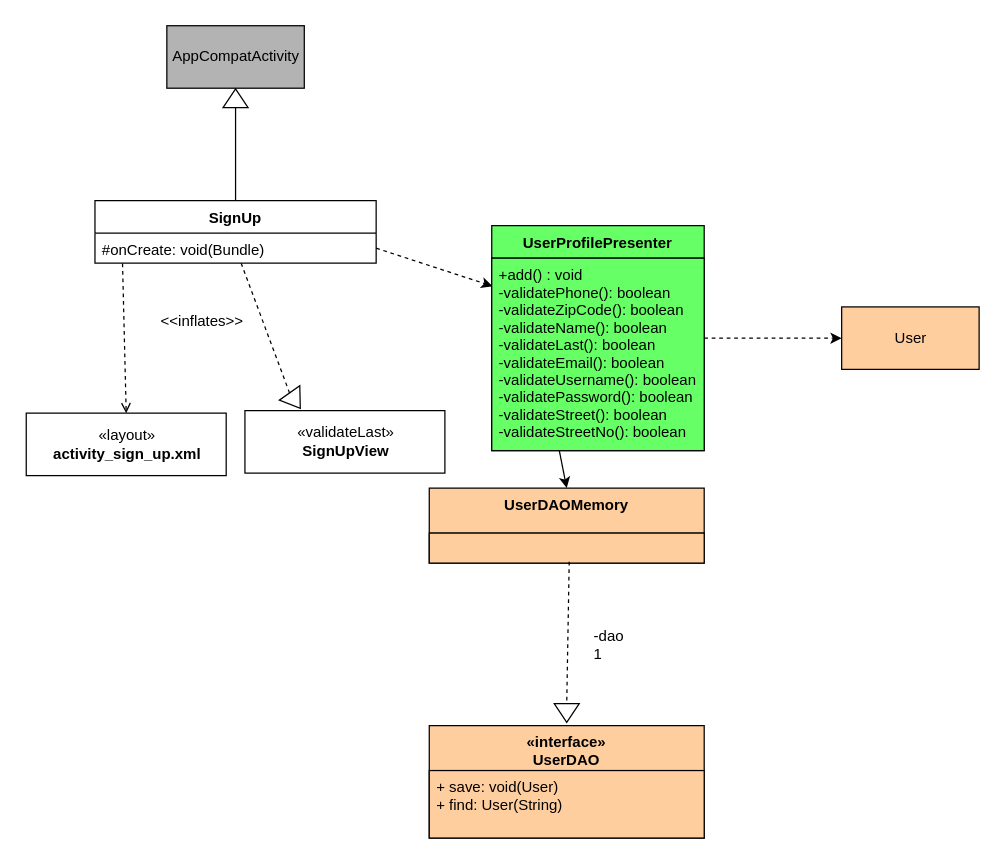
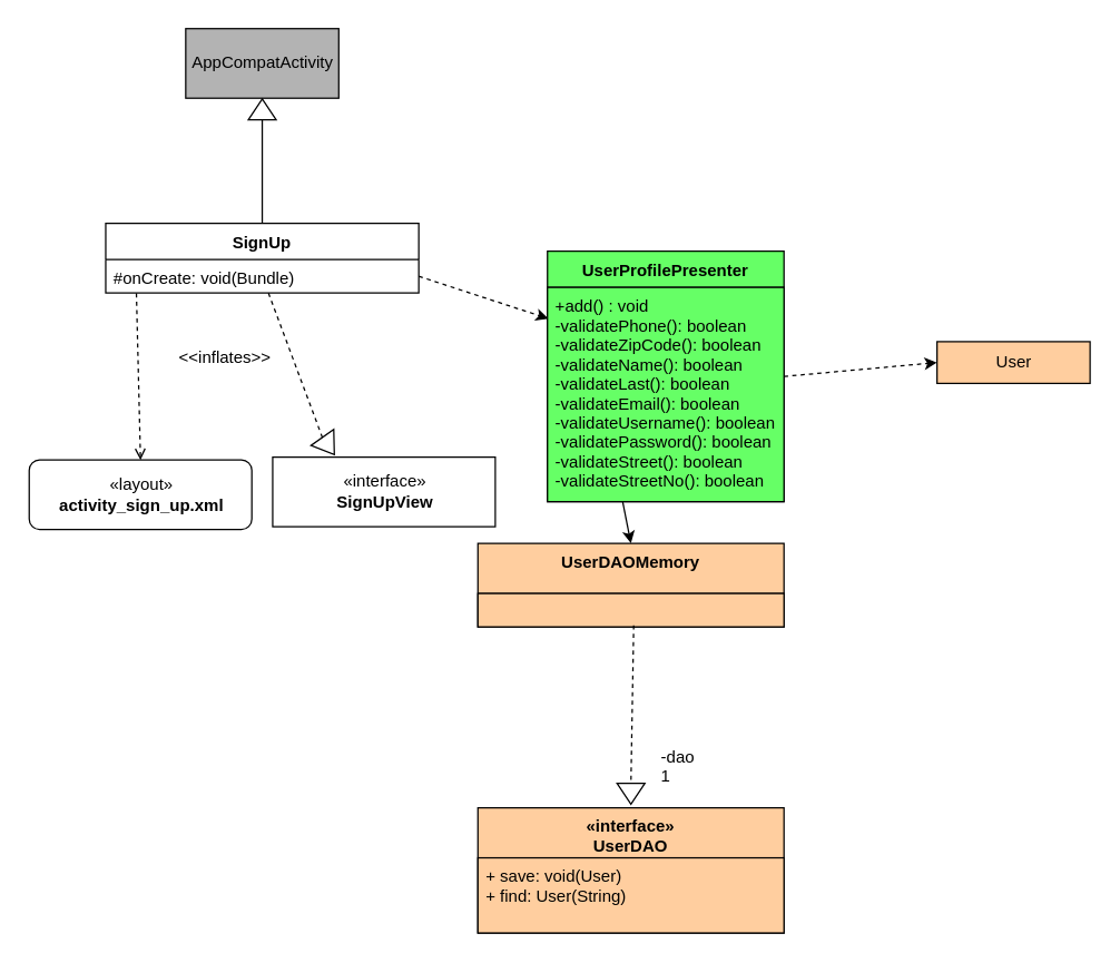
- <mxCell id="17" value="User" style="html=1;strokeColor=#000000;fillColor=#FFCE9F;gradientColor=none;" vertex="1" parent="1"><mxGeometry x="673" y="245" width="110" height="50" as="geometry" /></mxCell>
+ <mxCell id="17" value="User" style="html=1;strokeColor=#000000;fillColor=#FFCE9F;gradientColor=none;" vertex="1" parent="1"><mxGeometry x="673" y="245" width="110" height="30" as="geometry" /></mxCell>
- <mxCell id="9" value="«validateLast»&lt;br&gt;&lt;span style=&quot;font-weight: 700&quot;&gt;SignUpView&lt;/span&gt;" style="html=1;strokeColor=#000000;fillColor=#FFFFFF;" vertex="1" parent="1"><mxGeometry x="195.5" y="328" width="160" height="50" as="geometry" /></mxCell>
+ <mxCell id="9" value="«interface»&lt;br&gt;&lt;span style=&quot;font-weight: 700&quot;&gt;SignUpView&lt;/span&gt;" style="html=1;strokeColor=#000000;fillColor=#FFFFFF;" vertex="1" parent="1"><mxGeometry x="195.5" y="328" width="160" height="50" as="geometry" /></mxCell>
- <mxCell id="6" value="«layout»&lt;br&gt;&lt;b&gt;activity_sign_up.xml&lt;/b&gt;" style="html=1;strokeColor=#000000;fillColor=#FFFFFF;" vertex="1" parent="1"><mxGeometry x="20.5" y="330" width="160" height="50" as="geometry" /></mxCell>
+ <mxCell id="6" value="«layout»&lt;br&gt;&lt;b&gt;activity_sign_up.xml&lt;/b&gt;" style="html=1;strokeColor=#000000;fillColor=#FFFFFF;rounded=1;" vertex="1" parent="1"><mxGeometry x="20.5" y="330" width="160" height="50" as="geometry" /></mxCell>
- <mxCell id="25" value="-dao&lt;br&gt;1" style="text;html=1;" vertex="1" parent="1"><mxGeometry x="473" y="495" width="50" height="30" as="geometry" /></mxCell>
+ <mxCell id="25" value="-dao&lt;br&gt;1" style="text;html=1;" vertex="1" parent="1"><mxGeometry x="473" y="530" width="50" height="30" as="geometry" /></mxCell>
